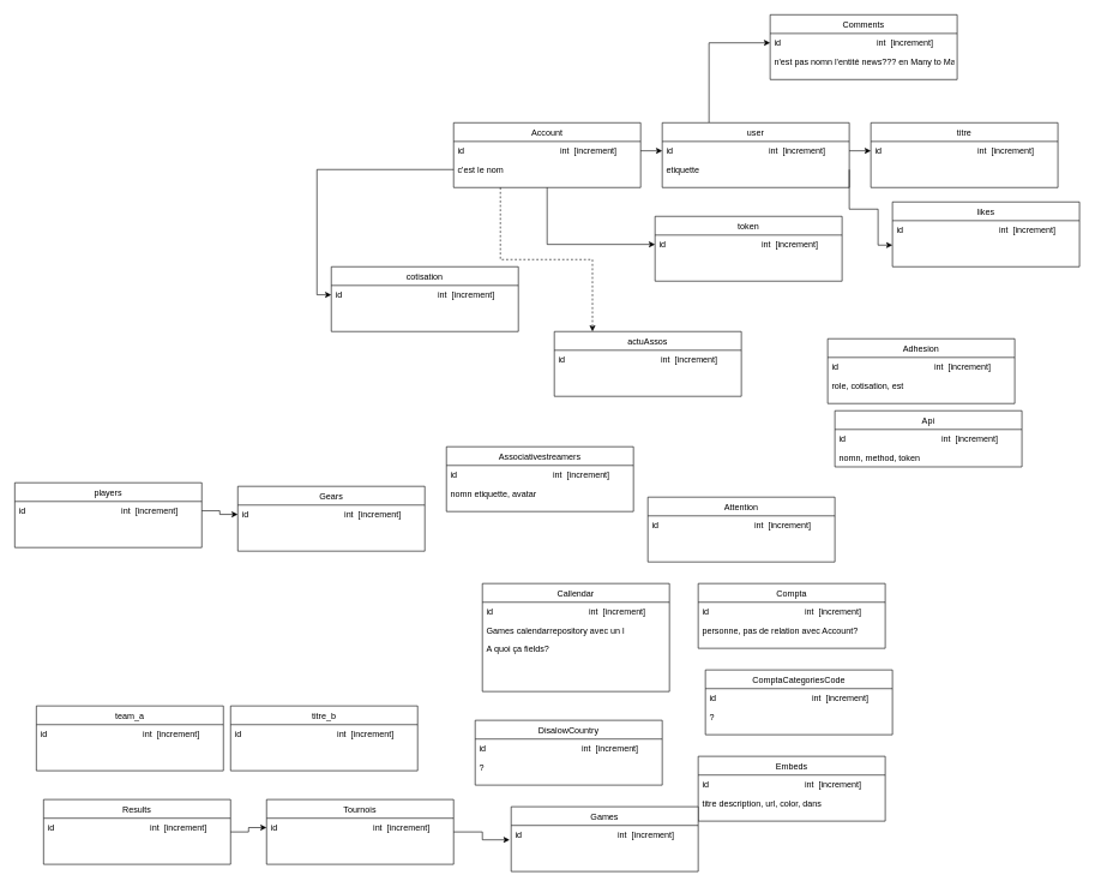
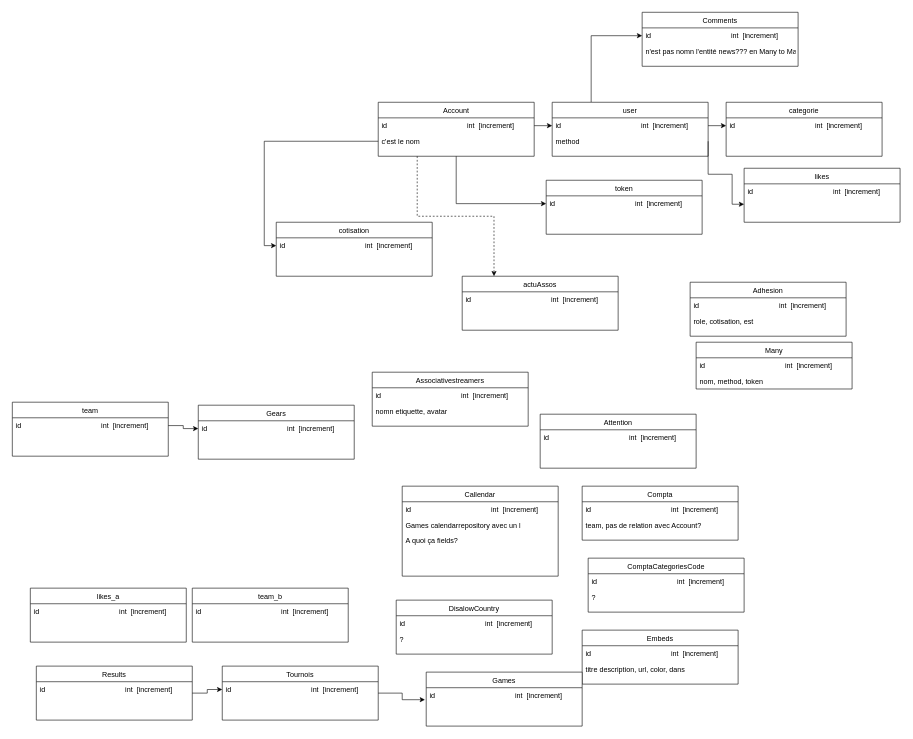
- <mxCell id="19" value="titre" style="swimlane;fontStyle=0;align=center;verticalAlign=top;childLayout=stackLayout;horizontal=1;startSize=26;horizontalStack=0;resizeParent=1;resizeLast=0;collapsible=1;marginBottom=0;rounded=0;shadow=0;strokeWidth=1;" vertex="1" parent="1"><mxGeometry x="1210" y="170" width="260" height="90" as="geometry"><mxRectangle x="340" y="380" width="170" height="26" as="alternateBounds" /></mxGeometry></mxCell>
+ <mxCell id="19" value="categorie" style="swimlane;fontStyle=0;align=center;verticalAlign=top;childLayout=stackLayout;horizontal=1;startSize=26;horizontalStack=0;resizeParent=1;resizeLast=0;collapsible=1;marginBottom=0;rounded=0;shadow=0;strokeWidth=1;" vertex="1" parent="1"><mxGeometry x="1210" y="170" width="260" height="90" as="geometry"><mxRectangle x="340" y="380" width="170" height="26" as="alternateBounds" /></mxGeometry></mxCell>
- <mxCell id="10" value="etiquette " style="text;align=left;verticalAlign=top;spacingLeft=4;spacingRight=4;overflow=hidden;rotatable=0;points=[[0,0.5],[1,0.5]];portConstraint=eastwest;" vertex="1" parent="8"><mxGeometry y="52" width="260" height="26" as="geometry" /></mxCell>
+ <mxCell id="10" value="method " style="text;align=left;verticalAlign=top;spacingLeft=4;spacingRight=4;overflow=hidden;rotatable=0;points=[[0,0.5],[1,0.5]];portConstraint=eastwest;" vertex="1" parent="8"><mxGeometry y="52" width="260" height="26" as="geometry" /></mxCell>
- <mxCell id="28" value="Api" style="swimlane;fontStyle=0;align=center;verticalAlign=top;childLayout=stackLayout;horizontal=1;startSize=26;horizontalStack=0;resizeParent=1;resizeLast=0;collapsible=1;marginBottom=0;rounded=0;shadow=0;strokeWidth=1;" vertex="1" parent="1"><mxGeometry x="1160" y="570" width="260" height="78" as="geometry"><mxRectangle x="340" y="380" width="170" height="26" as="alternateBounds" /></mxGeometry></mxCell>
+ <mxCell id="28" value="Many" style="swimlane;fontStyle=0;align=center;verticalAlign=top;childLayout=stackLayout;horizontal=1;startSize=26;horizontalStack=0;resizeParent=1;resizeLast=0;collapsible=1;marginBottom=0;rounded=0;shadow=0;strokeWidth=1;" vertex="1" parent="1"><mxGeometry x="1160" y="570" width="260" height="78" as="geometry"><mxRectangle x="340" y="380" width="170" height="26" as="alternateBounds" /></mxGeometry></mxCell>
- <mxCell id="30" value="nomn, method, token" style="text;align=left;verticalAlign=top;spacingLeft=4;spacingRight=4;overflow=hidden;rotatable=0;points=[[0,0.5],[1,0.5]];portConstraint=eastwest;" vertex="1" parent="28"><mxGeometry y="52" width="260" height="26" as="geometry" /></mxCell>
+ <mxCell id="30" value="nom, method, token" style="text;align=left;verticalAlign=top;spacingLeft=4;spacingRight=4;overflow=hidden;rotatable=0;points=[[0,0.5],[1,0.5]];portConstraint=eastwest;" vertex="1" parent="28"><mxGeometry y="52" width="260" height="26" as="geometry" /></mxCell>
- <mxCell id="67" value="players" style="swimlane;fontStyle=0;align=center;verticalAlign=top;childLayout=stackLayout;horizontal=1;startSize=26;horizontalStack=0;resizeParent=1;resizeLast=0;collapsible=1;marginBottom=0;rounded=0;shadow=0;strokeWidth=1;" vertex="1" parent="1"><mxGeometry x="20" y="670" width="260" height="90" as="geometry"><mxRectangle x="340" y="380" width="170" height="26" as="alternateBounds" /></mxGeometry></mxCell>
+ <mxCell id="67" value="team" style="swimlane;fontStyle=0;align=center;verticalAlign=top;childLayout=stackLayout;horizontal=1;startSize=26;horizontalStack=0;resizeParent=1;resizeLast=0;collapsible=1;marginBottom=0;rounded=0;shadow=0;strokeWidth=1;" vertex="1" parent="1"><mxGeometry x="20" y="670" width="260" height="90" as="geometry"><mxRectangle x="340" y="380" width="170" height="26" as="alternateBounds" /></mxGeometry></mxCell>
- <mxCell id="45" value="personne, pas de relation avec Account?" style="text;align=left;verticalAlign=top;spacingLeft=4;spacingRight=4;overflow=hidden;rotatable=0;points=[[0,0.5],[1,0.5]];portConstraint=eastwest;" vertex="1" parent="43"><mxGeometry y="52" width="260" height="26" as="geometry" /></mxCell>
+ <mxCell id="45" value="team, pas de relation avec Account?" style="text;align=left;verticalAlign=top;spacingLeft=4;spacingRight=4;overflow=hidden;rotatable=0;points=[[0,0.5],[1,0.5]];portConstraint=eastwest;" vertex="1" parent="43"><mxGeometry y="52" width="260" height="26" as="geometry" /></mxCell>
- <mxCell id="63" value="team_a" style="swimlane;fontStyle=0;align=center;verticalAlign=top;childLayout=stackLayout;horizontal=1;startSize=26;horizontalStack=0;resizeParent=1;resizeLast=0;collapsible=1;marginBottom=0;rounded=0;shadow=0;strokeWidth=1;" vertex="1" parent="1"><mxGeometry x="50" y="980" width="260" height="90" as="geometry"><mxRectangle x="340" y="380" width="170" height="26" as="alternateBounds" /></mxGeometry></mxCell>
+ <mxCell id="63" value="likes_a" style="swimlane;fontStyle=0;align=center;verticalAlign=top;childLayout=stackLayout;horizontal=1;startSize=26;horizontalStack=0;resizeParent=1;resizeLast=0;collapsible=1;marginBottom=0;rounded=0;shadow=0;strokeWidth=1;" vertex="1" parent="1"><mxGeometry x="50" y="980" width="260" height="90" as="geometry"><mxRectangle x="340" y="380" width="170" height="26" as="alternateBounds" /></mxGeometry></mxCell>
- <mxCell id="65" value="titre_b" style="swimlane;fontStyle=0;align=center;verticalAlign=top;childLayout=stackLayout;horizontal=1;startSize=26;horizontalStack=0;resizeParent=1;resizeLast=0;collapsible=1;marginBottom=0;rounded=0;shadow=0;strokeWidth=1;" vertex="1" parent="1"><mxGeometry x="320" y="980" width="260" height="90" as="geometry"><mxRectangle x="340" y="380" width="170" height="26" as="alternateBounds" /></mxGeometry></mxCell>
+ <mxCell id="65" value="team_b" style="swimlane;fontStyle=0;align=center;verticalAlign=top;childLayout=stackLayout;horizontal=1;startSize=26;horizontalStack=0;resizeParent=1;resizeLast=0;collapsible=1;marginBottom=0;rounded=0;shadow=0;strokeWidth=1;" vertex="1" parent="1"><mxGeometry x="320" y="980" width="260" height="90" as="geometry"><mxRectangle x="340" y="380" width="170" height="26" as="alternateBounds" /></mxGeometry></mxCell>
